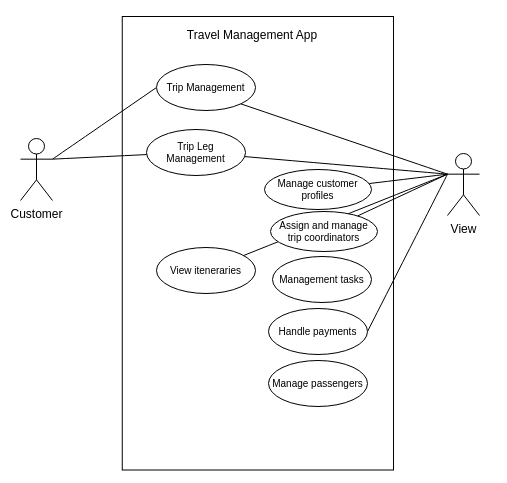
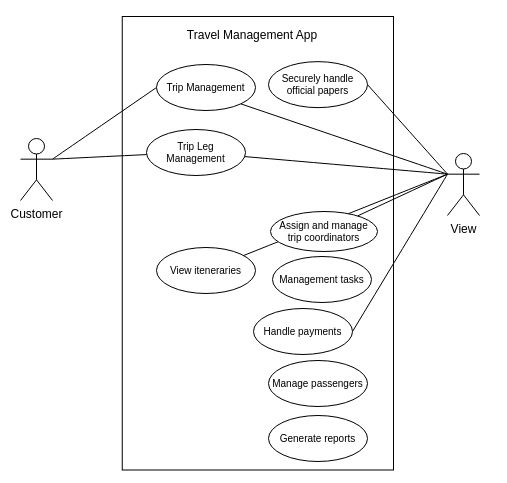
+ <mxCell id="20" value="Securely handle official papers" style="ellipse;whiteSpace=wrap;html=1;fontSize=10;" vertex="1" parent="1"><mxGeometry x="268" y="61.13" width="99" height="46" as="geometry" /></mxCell>
+ <mxCell id="11" style="edgeStyle=none;curved=1;rounded=0;orthogonalLoop=1;jettySize=auto;html=1;exitX=0;exitY=0.333;exitDx=0;exitDy=0;exitPerimeter=0;entryX=1;entryY=0.5;entryDx=0;entryDy=0;fontSize=12;startSize=8;endSize=8;endArrow=none;endFill=0;" edge="1" parent="1" source="13" target="20"><mxGeometry relative="1" as="geometry" /></mxCell>
- <mxCell id="8" style="edgeStyle=none;curved=1;rounded=0;orthogonalLoop=1;jettySize=auto;html=1;exitX=0;exitY=0.333;exitDx=0;exitDy=0;exitPerimeter=0;fontSize=12;startSize=8;endSize=8;endArrow=none;endFill=0;" edge="1" parent="1" source="13" target="15"><mxGeometry relative="1" as="geometry" /></mxCell>
- <mxCell id="15" value="Manage customer profiles" style="ellipse;whiteSpace=wrap;html=1;fontSize=10;" vertex="1" parent="1"><mxGeometry x="264" y="169" width="107" height="40" as="geometry" /></mxCell>
- <mxCell id="19" value="Handle payments" style="ellipse;whiteSpace=wrap;html=1;fontSize=10;" vertex="1" parent="1"><mxGeometry x="268" y="308" width="99" height="46" as="geometry" /></mxCell>
+ <mxCell id="19" value="Handle payments" style="ellipse;whiteSpace=wrap;html=1;fontSize=10;" vertex="1" parent="1"><mxGeometry x="253" y="308" width="99" height="46" as="geometry" /></mxCell>
+ <mxCell id="23" value="Generate reports" style="ellipse;whiteSpace=wrap;html=1;fontSize=10;" vertex="1" parent="1"><mxGeometry x="268" y="415" width="99" height="46" as="geometry" /></mxCell>
